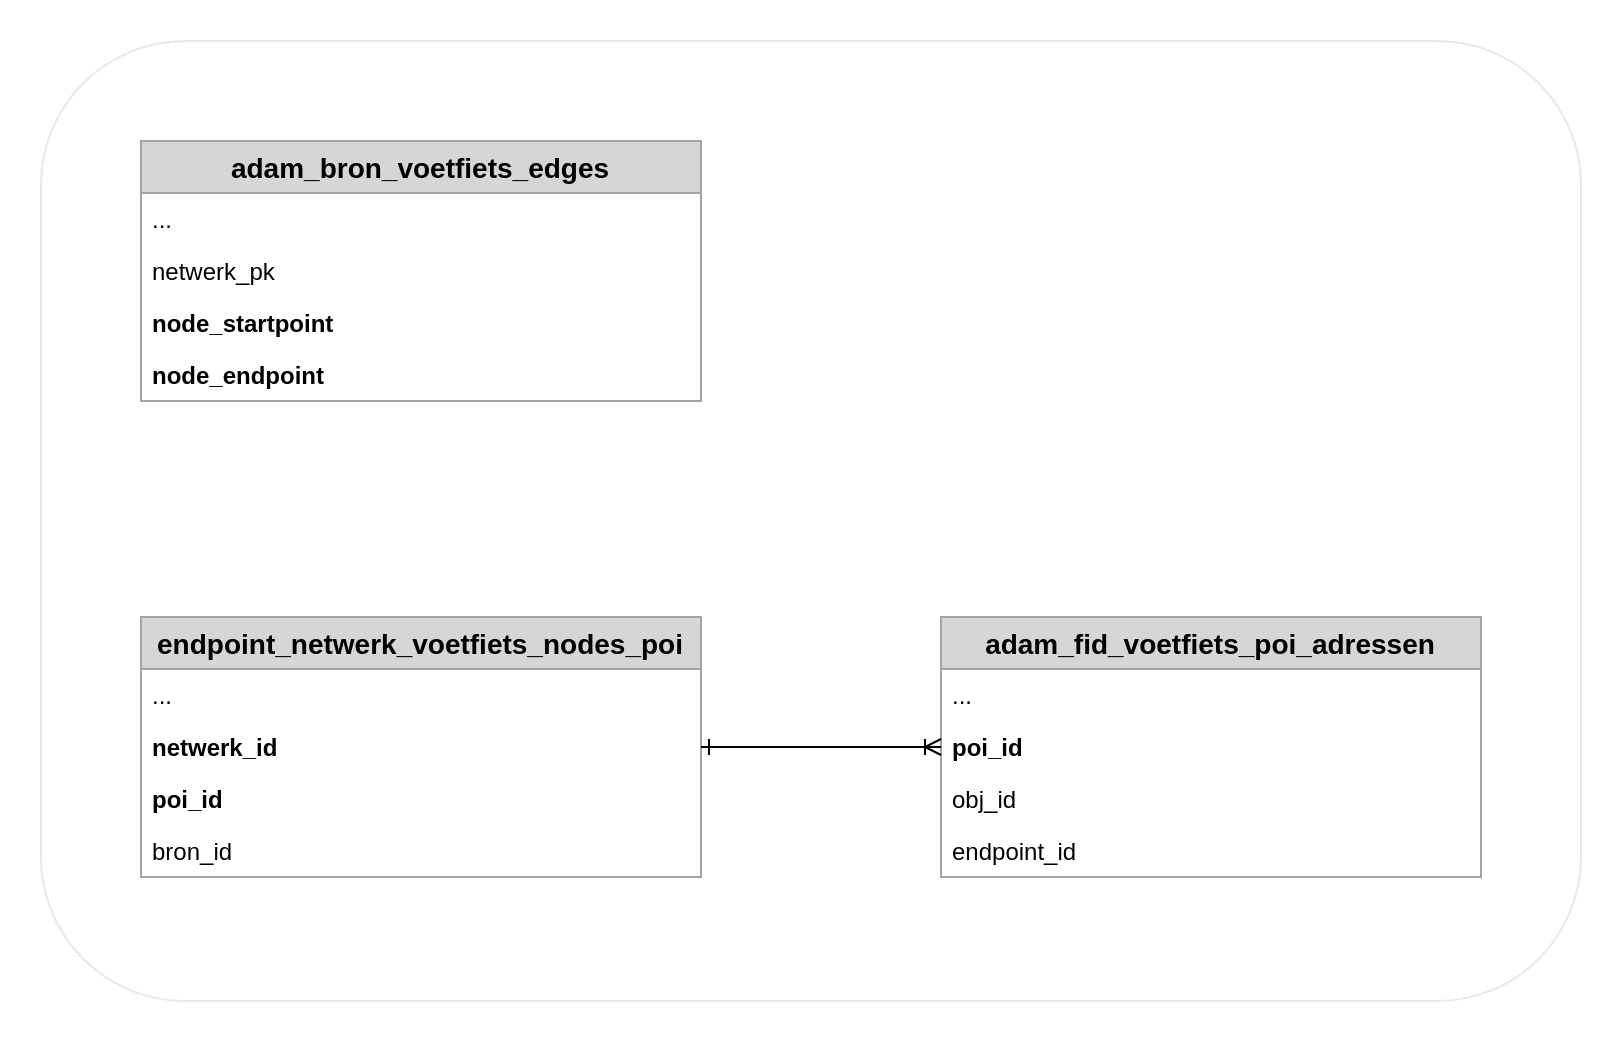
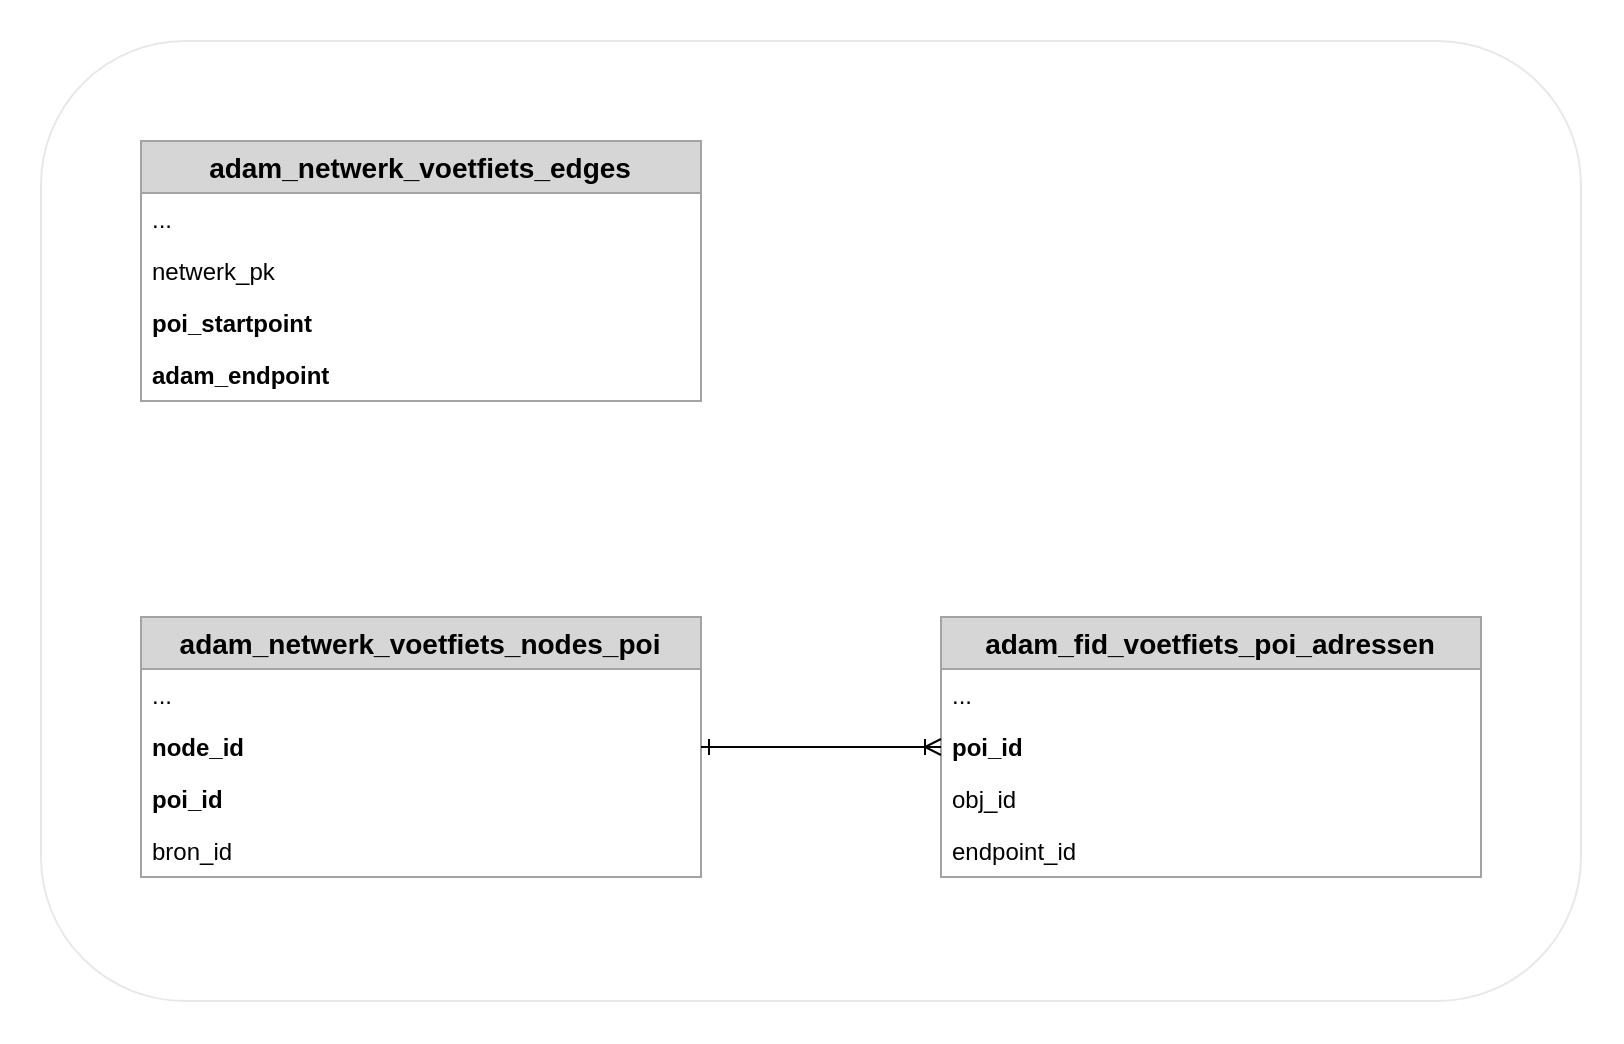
- <mxCell id="13" value="adam_bron_voetfiets_edges" style="swimlane;fontStyle=1;childLayout=stackLayout;horizontal=1;startSize=26;fillColor=#D6D6D6;horizontalStack=0;resizeParent=1;resizeParentMax=0;resizeLast=0;collapsible=1;marginBottom=0;swimlaneFillColor=#ffffff;align=center;fontSize=14;strokeColor=#A3A3A3;" vertex="1" parent="1"><mxGeometry x="70" y="70" width="280" height="130" as="geometry" /></mxCell>
+ <mxCell id="13" value="adam_netwerk_voetfiets_edges" style="swimlane;fontStyle=1;childLayout=stackLayout;horizontal=1;startSize=26;fillColor=#D6D6D6;horizontalStack=0;resizeParent=1;resizeParentMax=0;resizeLast=0;collapsible=1;marginBottom=0;swimlaneFillColor=#ffffff;align=center;fontSize=14;strokeColor=#A3A3A3;" vertex="1" parent="1"><mxGeometry x="70" y="70" width="280" height="130" as="geometry" /></mxCell>
- <mxCell id="16" value="node_startpoint" style="text;strokeColor=none;fillColor=none;spacingLeft=4;spacingRight=4;overflow=hidden;rotatable=0;points=[[0,0.5],[1,0.5]];portConstraint=eastwest;fontSize=12;fontStyle=1" vertex="1" parent="13"><mxGeometry y="78" width="280" height="26" as="geometry" /></mxCell>
+ <mxCell id="16" value="poi_startpoint" style="text;strokeColor=none;fillColor=none;spacingLeft=4;spacingRight=4;overflow=hidden;rotatable=0;points=[[0,0.5],[1,0.5]];portConstraint=eastwest;fontSize=12;fontStyle=1" vertex="1" parent="13"><mxGeometry y="78" width="280" height="26" as="geometry" /></mxCell>
- <mxCell id="17" value="node_endpoint" style="text;strokeColor=none;fillColor=none;spacingLeft=4;spacingRight=4;overflow=hidden;rotatable=0;points=[[0,0.5],[1,0.5]];portConstraint=eastwest;fontSize=12;fontStyle=1" vertex="1" parent="13"><mxGeometry y="104" width="280" height="26" as="geometry" /></mxCell>
+ <mxCell id="17" value="adam_endpoint" style="text;strokeColor=none;fillColor=none;spacingLeft=4;spacingRight=4;overflow=hidden;rotatable=0;points=[[0,0.5],[1,0.5]];portConstraint=eastwest;fontSize=12;fontStyle=1" vertex="1" parent="13"><mxGeometry y="104" width="280" height="26" as="geometry" /></mxCell>
- <mxCell id="3" value="endpoint_netwerk_voetfiets_nodes_poi" style="swimlane;fontStyle=1;childLayout=stackLayout;horizontal=1;startSize=26;fillColor=#D6D6D6;horizontalStack=0;resizeParent=1;resizeParentMax=0;resizeLast=0;collapsible=1;marginBottom=0;swimlaneFillColor=#ffffff;align=center;fontSize=14;strokeColor=#A3A3A3;" vertex="1" parent="1"><mxGeometry x="70" y="308" width="280" height="130" as="geometry" /></mxCell>
+ <mxCell id="3" value="adam_netwerk_voetfiets_nodes_poi" style="swimlane;fontStyle=1;childLayout=stackLayout;horizontal=1;startSize=26;fillColor=#D6D6D6;horizontalStack=0;resizeParent=1;resizeParentMax=0;resizeLast=0;collapsible=1;marginBottom=0;swimlaneFillColor=#ffffff;align=center;fontSize=14;strokeColor=#A3A3A3;" vertex="1" parent="1"><mxGeometry x="70" y="308" width="280" height="130" as="geometry" /></mxCell>
- <mxCell id="5" value="netwerk_id" style="text;strokeColor=none;fillColor=none;spacingLeft=4;spacingRight=4;overflow=hidden;rotatable=0;points=[[0,0.5],[1,0.5]];portConstraint=eastwest;fontSize=12;fontStyle=1" vertex="1" parent="3"><mxGeometry y="52" width="280" height="26" as="geometry" /></mxCell>
+ <mxCell id="5" value="node_id" style="text;strokeColor=none;fillColor=none;spacingLeft=4;spacingRight=4;overflow=hidden;rotatable=0;points=[[0,0.5],[1,0.5]];portConstraint=eastwest;fontSize=12;fontStyle=1" vertex="1" parent="3"><mxGeometry y="52" width="280" height="26" as="geometry" /></mxCell>
